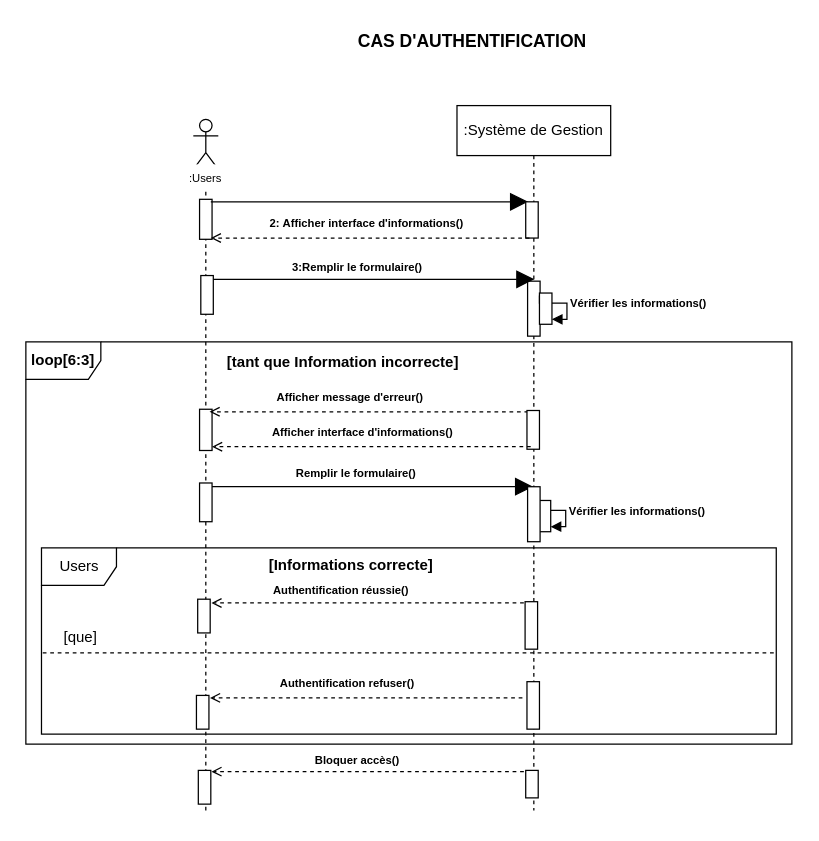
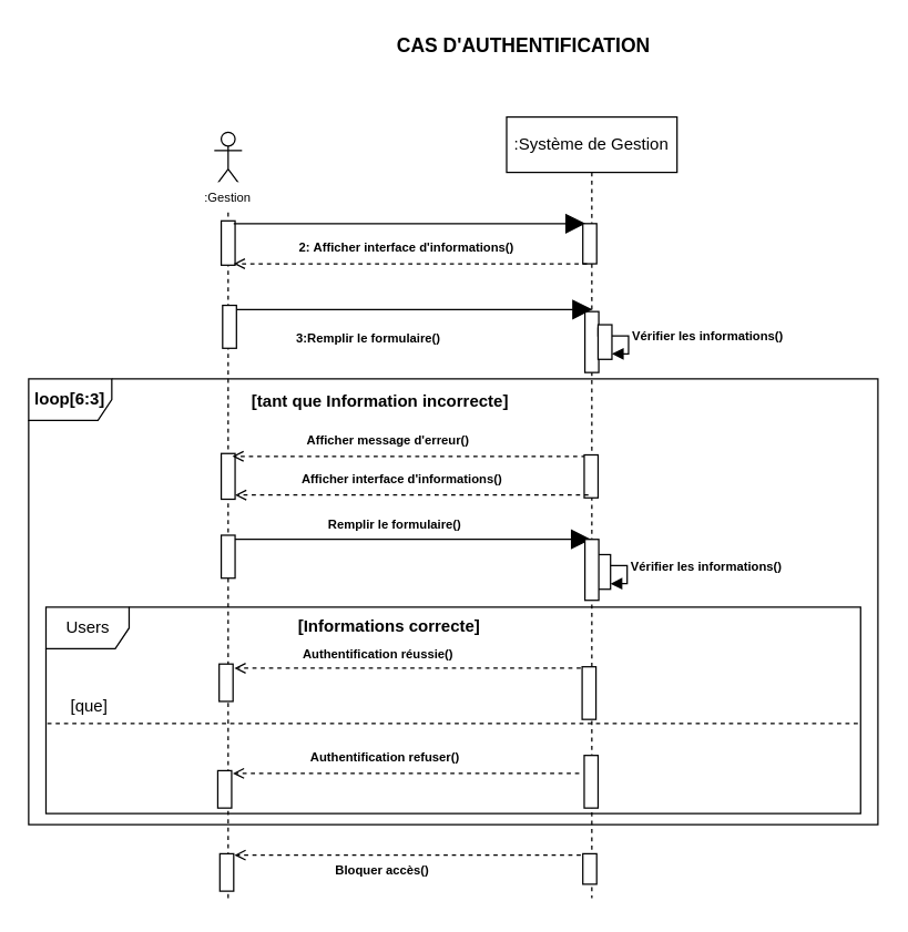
- <mxCell id="14" value="&lt;font style=&quot;font-size: 9px;&quot;&gt;:Users&lt;/font&gt;" style="text;html=1;align=center;verticalAlign=middle;whiteSpace=wrap;rounded=0;fillColor=#FFFFFF;" vertex="1" parent="1"><mxGeometry x="134" y="131" width="60" height="21" as="geometry" /></mxCell>
+ <mxCell id="14" value="&lt;font style=&quot;font-size: 9px;&quot;&gt;:Gestion&lt;/font&gt;" style="text;html=1;align=center;verticalAlign=middle;whiteSpace=wrap;rounded=0;fillColor=#FFFFFF;" vertex="1" parent="1"><mxGeometry x="134" y="131" width="60" height="21" as="geometry" /></mxCell>
- <mxCell id="41" value="&lt;font style=&quot;color: light-dark(rgb(0, 0, 0), rgb(0, 0, 0)); font-size: 9px;&quot;&gt;&lt;b&gt;3:Remplir le formulaire()&lt;/b&gt;&lt;/font&gt;" style="text;html=1;align=center;verticalAlign=middle;whiteSpace=wrap;rounded=0;container=0;" vertex="1" parent="1"><mxGeometry x="206" y="204" width="159" height="17" as="geometry" /></mxCell>
+ <mxCell id="41" value="&lt;font style=&quot;color: light-dark(rgb(0, 0, 0), rgb(0, 0, 0)); font-size: 9px;&quot;&gt;&lt;b&gt;3:Remplir le formulaire()&lt;/b&gt;&lt;/font&gt;" style="text;html=1;align=center;verticalAlign=middle;whiteSpace=wrap;rounded=0;container=0;" vertex="1" parent="1"><mxGeometry x="186" y="234" width="159" height="17" as="geometry" /></mxCell>
- <mxCell id="29" value="&lt;font style=&quot;color: light-dark(rgb(0, 0, 0), rgb(0, 0, 0)); font-size: 9px;&quot;&gt;&lt;b&gt;Bloquer accès()&lt;/b&gt;&lt;/font&gt;" style="text;html=1;align=center;verticalAlign=middle;whiteSpace=wrap;rounded=0;" vertex="1" parent="1"><mxGeometry x="206" y="598" width="159" height="17" as="geometry" /></mxCell>
+ <mxCell id="29" value="&lt;font style=&quot;color: light-dark(rgb(0, 0, 0), rgb(0, 0, 0)); font-size: 9px;&quot;&gt;&lt;b&gt;Bloquer accès()&lt;/b&gt;&lt;/font&gt;" style="text;html=1;align=center;verticalAlign=middle;whiteSpace=wrap;rounded=0;" vertex="1" parent="1"><mxGeometry x="196" y="618" width="159" height="17" as="geometry" /></mxCell>
